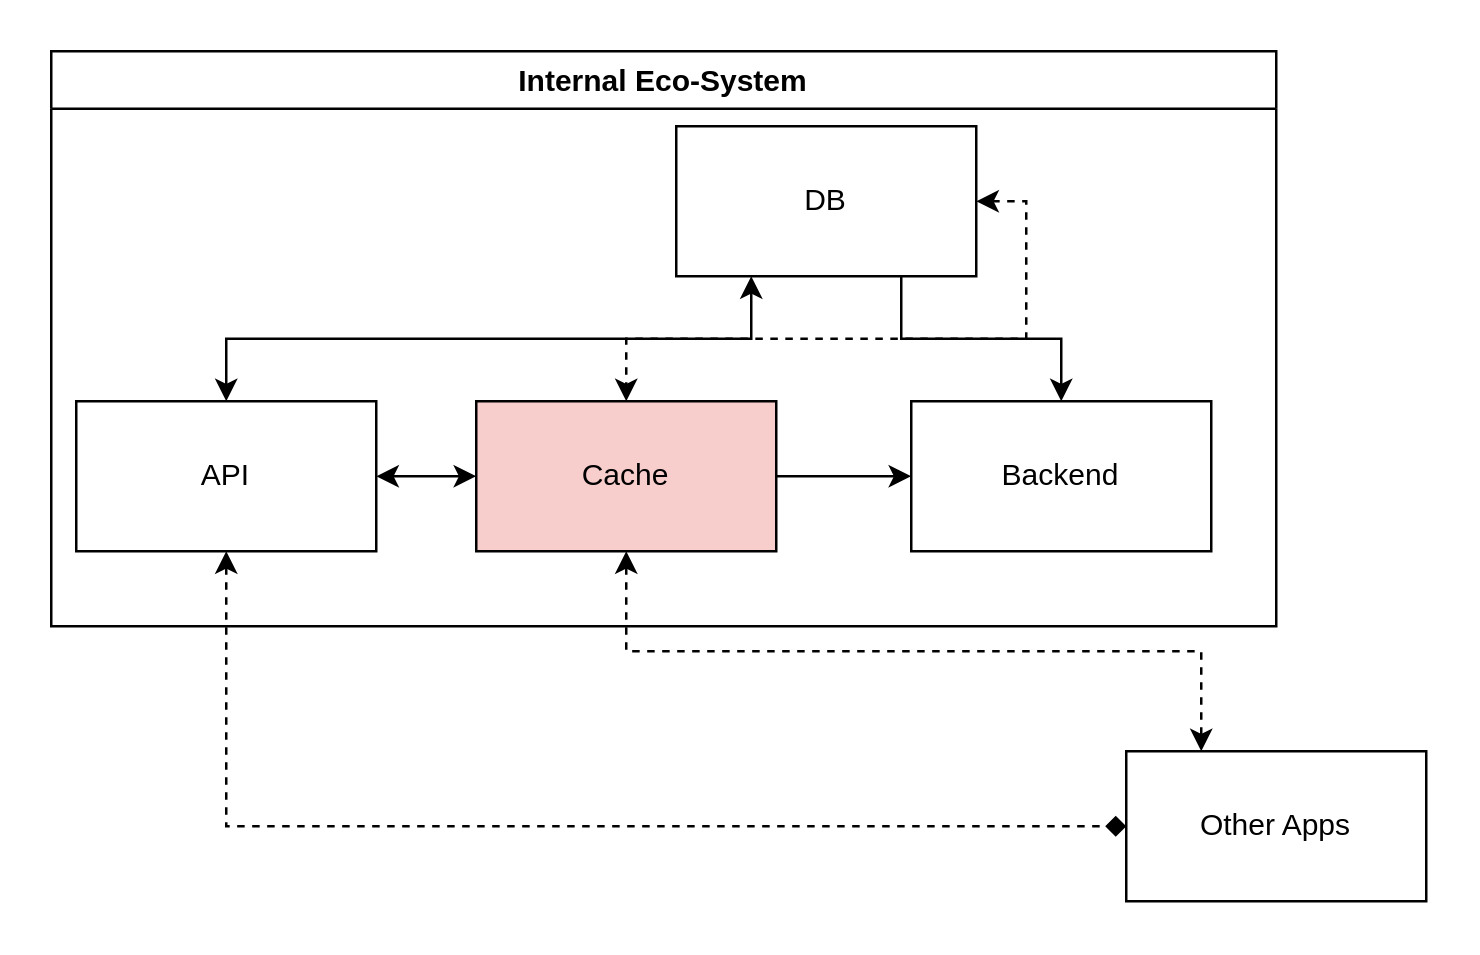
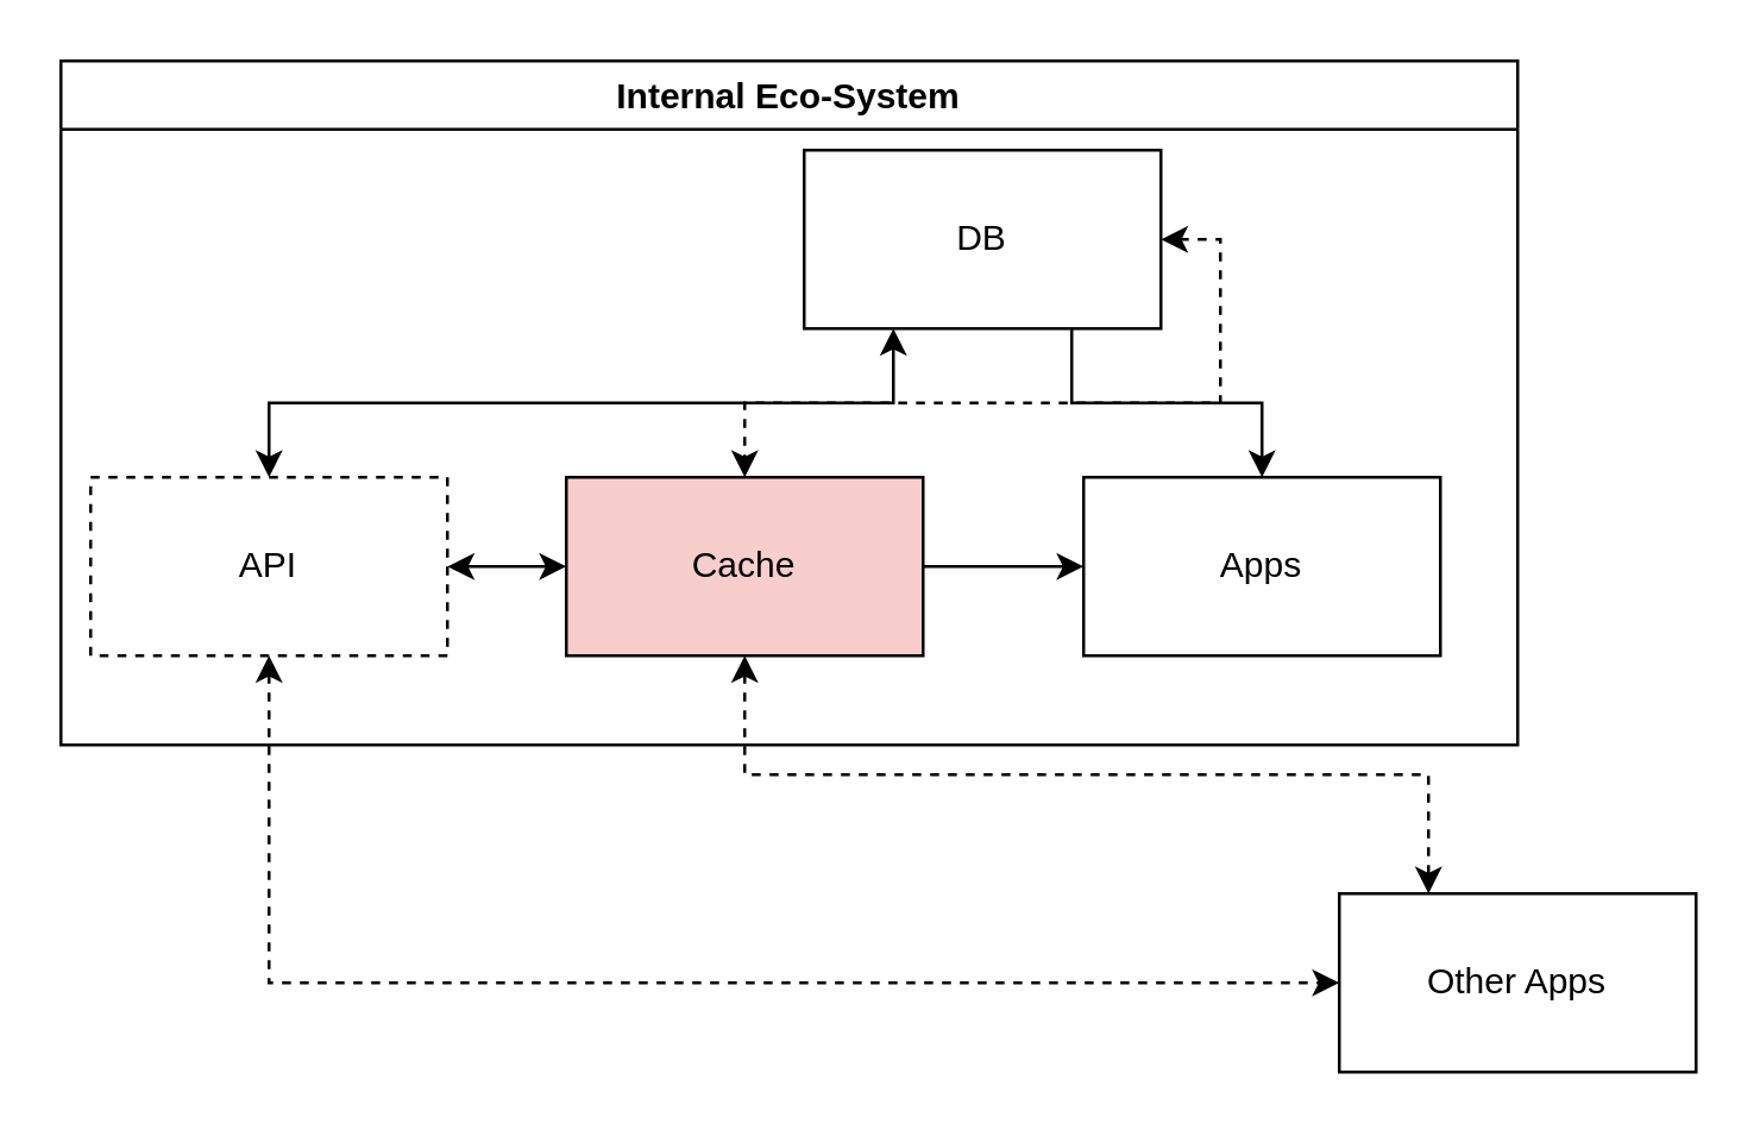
- <mxCell id="11" value="API" style="rounded=0;whiteSpace=wrap;html=1;" vertex="1" parent="1"><mxGeometry x="30" y="160" width="120" height="60" as="geometry" /></mxCell>
+ <mxCell id="11" value="API" style="rounded=0;whiteSpace=wrap;html=1;dashed=1;" vertex="1" parent="1"><mxGeometry x="30" y="160" width="120" height="60" as="geometry" /></mxCell>
- <mxCell id="12" value="Backend" style="rounded=0;whiteSpace=wrap;html=1;" vertex="1" parent="1"><mxGeometry x="364" y="160" width="120" height="60" as="geometry" /></mxCell>
+ <mxCell id="12" value="Apps" style="rounded=0;whiteSpace=wrap;html=1;" vertex="1" parent="1"><mxGeometry x="364" y="160" width="120" height="60" as="geometry" /></mxCell>
- <mxCell id="10" style="edgeStyle=orthogonalEdgeStyle;rounded=0;orthogonalLoop=1;jettySize=auto;html=1;exitX=0.5;exitY=1;exitDx=0;exitDy=0;entryX=0;entryY=0.5;entryDx=0;entryDy=0;startArrow=classic;startFill=1;dashed=1;endArrow=diamond;" edge="1" parent="1" source="11" target="14"><mxGeometry relative="1" as="geometry" /></mxCell>
+ <mxCell id="10" style="edgeStyle=orthogonalEdgeStyle;rounded=0;orthogonalLoop=1;jettySize=auto;html=1;exitX=0.5;exitY=1;exitDx=0;exitDy=0;entryX=0;entryY=0.5;entryDx=0;entryDy=0;startArrow=classic;startFill=1;dashed=1;" edge="1" parent="1" source="11" target="14"><mxGeometry relative="1" as="geometry" /></mxCell>
